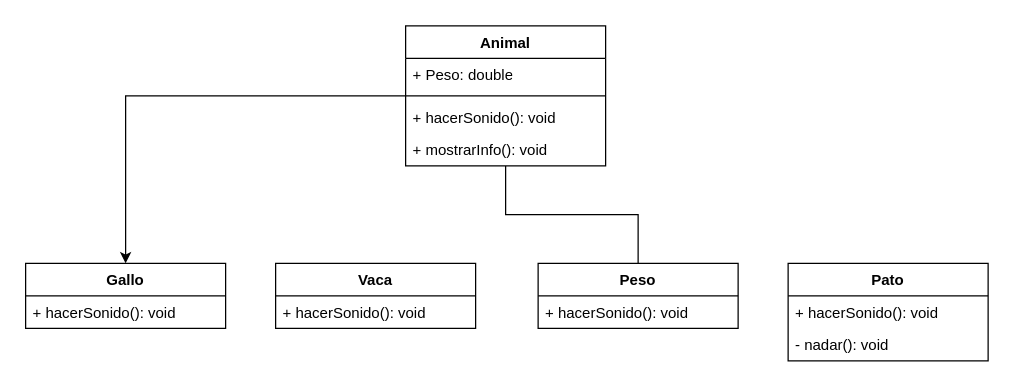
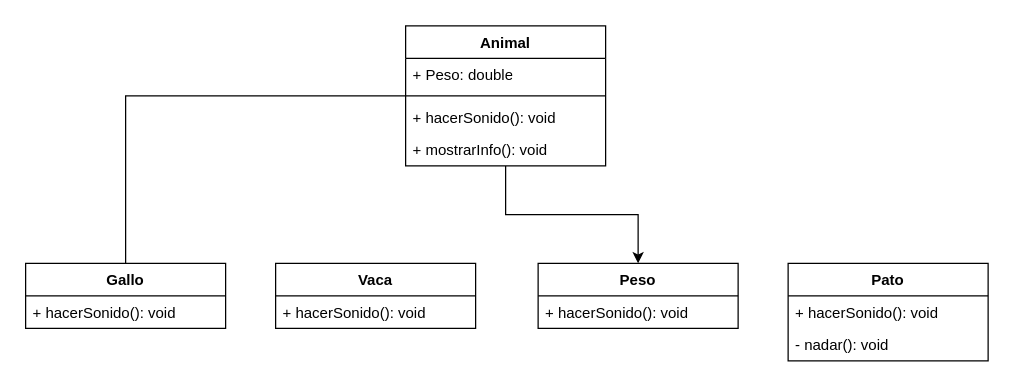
- <mxCell id="3" style="edgeStyle=orthogonalEdgeStyle;rounded=0;orthogonalLoop=1;jettySize=auto;html=1;entryX=0.5;entryY=0;entryDx=0;entryDy=0;" edge="1" parent="1" source="4" target="13"><mxGeometry relative="1" as="geometry" /></mxCell>
+ <mxCell id="3" style="edgeStyle=orthogonalEdgeStyle;rounded=0;orthogonalLoop=1;jettySize=auto;html=1;entryX=0.5;entryY=0;entryDx=0;entryDy=0;endArrow=none;" edge="1" parent="1" source="4" target="13"><mxGeometry relative="1" as="geometry" /></mxCell>
- <mxCell id="2" style="edgeStyle=orthogonalEdgeStyle;rounded=0;orthogonalLoop=1;jettySize=auto;html=1;entryX=0.5;entryY=0;entryDx=0;entryDy=0;endArrow=none;" edge="1" parent="1" source="4" target="11"><mxGeometry relative="1" as="geometry" /></mxCell>
+ <mxCell id="2" style="edgeStyle=orthogonalEdgeStyle;rounded=0;orthogonalLoop=1;jettySize=auto;html=1;entryX=0.5;entryY=0;entryDx=0;entryDy=0;" edge="1" parent="1" source="4" target="11"><mxGeometry relative="1" as="geometry" /></mxCell>
